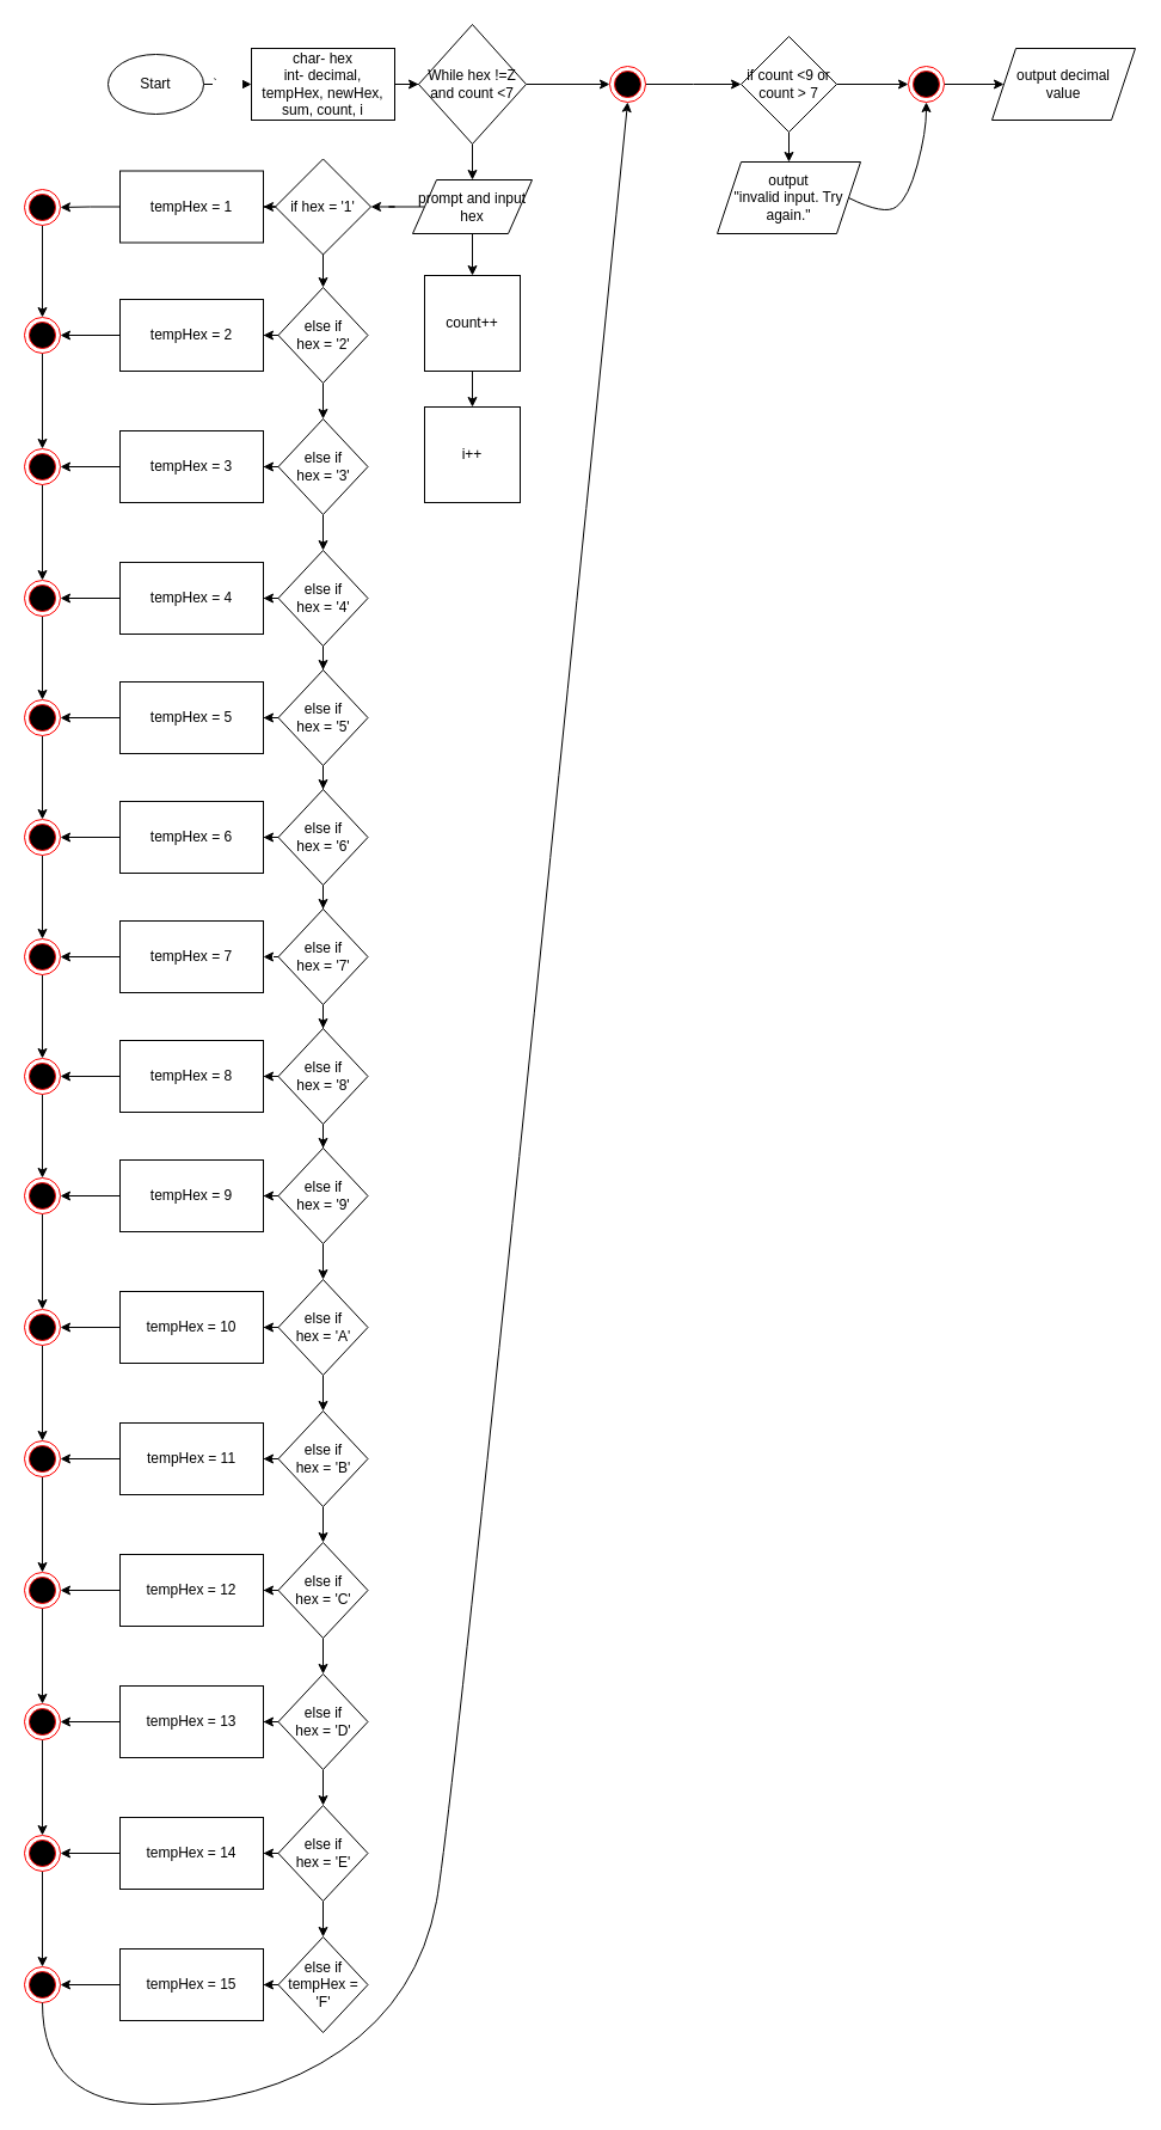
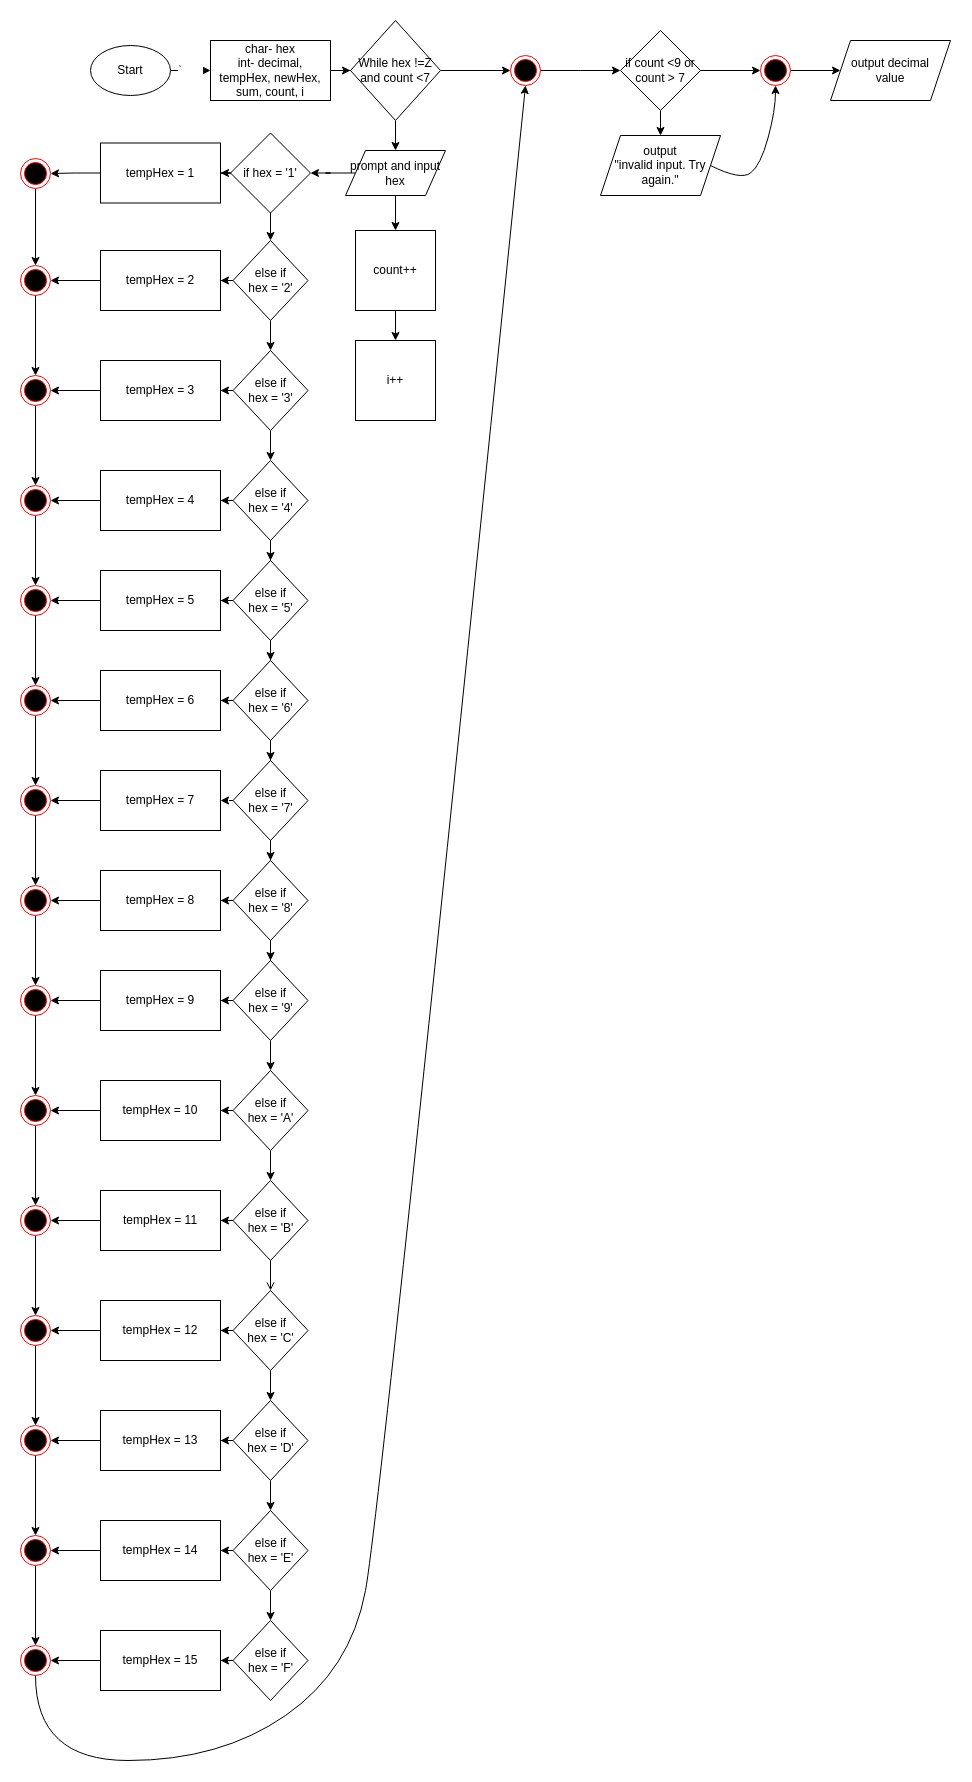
- <mxCell id="42" value="" style="edgeStyle=orthogonalEdgeStyle;rounded=0;orthogonalLoop=1;jettySize=auto;html=1;" edge="1" parent="1" source="44" target="47"><mxGeometry relative="1" as="geometry" /></mxCell>
+ <mxCell id="42" value="" style="edgeStyle=orthogonalEdgeStyle;rounded=0;orthogonalLoop=1;jettySize=auto;html=1;endArrow=open;" edge="1" parent="1" source="44" target="47"><mxGeometry relative="1" as="geometry" /></mxCell>
- <mxCell id="55" value="else if&lt;br&gt;tempHex = 'F'" style="rhombus;whiteSpace=wrap;html=1;" vertex="1" parent="1"><mxGeometry x="232.5" y="1620" width="75" height="80" as="geometry" /></mxCell>
+ <mxCell id="55" value="else if&lt;br&gt;hex = 'F'" style="rhombus;whiteSpace=wrap;html=1;" vertex="1" parent="1"><mxGeometry x="232.5" y="1620" width="75" height="80" as="geometry" /></mxCell>
